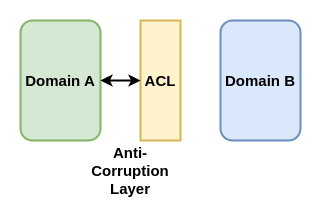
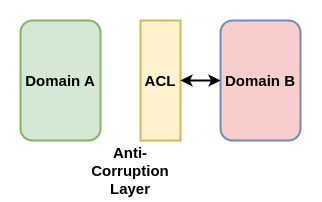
- <mxCell id="5" value="" style="endArrow=classic;startArrow=classic;html=1;strokeWidth=2;entryX=0;entryY=0.5;entryDx=0;entryDy=0;exitX=1;exitY=0.5;exitDx=0;exitDy=0;" edge="1" parent="1" source="2" target="3"><mxGeometry width="50" height="50" relative="1" as="geometry"><mxPoint x="20" y="210" as="sourcePoint" /><mxPoint x="70" y="160" as="targetPoint" /></mxGeometry></mxCell>
+ <mxCell id="6" value="" style="endArrow=classic;startArrow=classic;html=1;strokeWidth=2;entryX=0;entryY=0.5;entryDx=0;entryDy=0;exitX=1;exitY=0.5;exitDx=0;exitDy=0;" edge="1" parent="1" source="3" target="4"><mxGeometry width="50" height="50" relative="1" as="geometry"><mxPoint x="150" y="250" as="sourcePoint" /><mxPoint x="260" y="240" as="targetPoint" /></mxGeometry></mxCell>
- <mxCell id="4" value="&lt;font style=&quot;font-size: 15px&quot;&gt;&lt;b&gt;Domain B&lt;/b&gt;&lt;/font&gt;" style="rounded=1;whiteSpace=wrap;html=1;strokeWidth=2;fillColor=#dae8fc;strokeColor=#6c8ebf;" vertex="1" parent="1"><mxGeometry x="220" y="20" width="80" height="120" as="geometry" /></mxCell>
+ <mxCell id="4" value="&lt;font style=&quot;font-size: 15px&quot;&gt;&lt;b&gt;Domain B&lt;/b&gt;&lt;/font&gt;" style="rounded=1;whiteSpace=wrap;html=1;strokeWidth=2;fillColor=#f8cecc;strokeColor=#6c8ebf;" vertex="1" parent="1"><mxGeometry x="220" y="20" width="80" height="120" as="geometry" /></mxCell>
